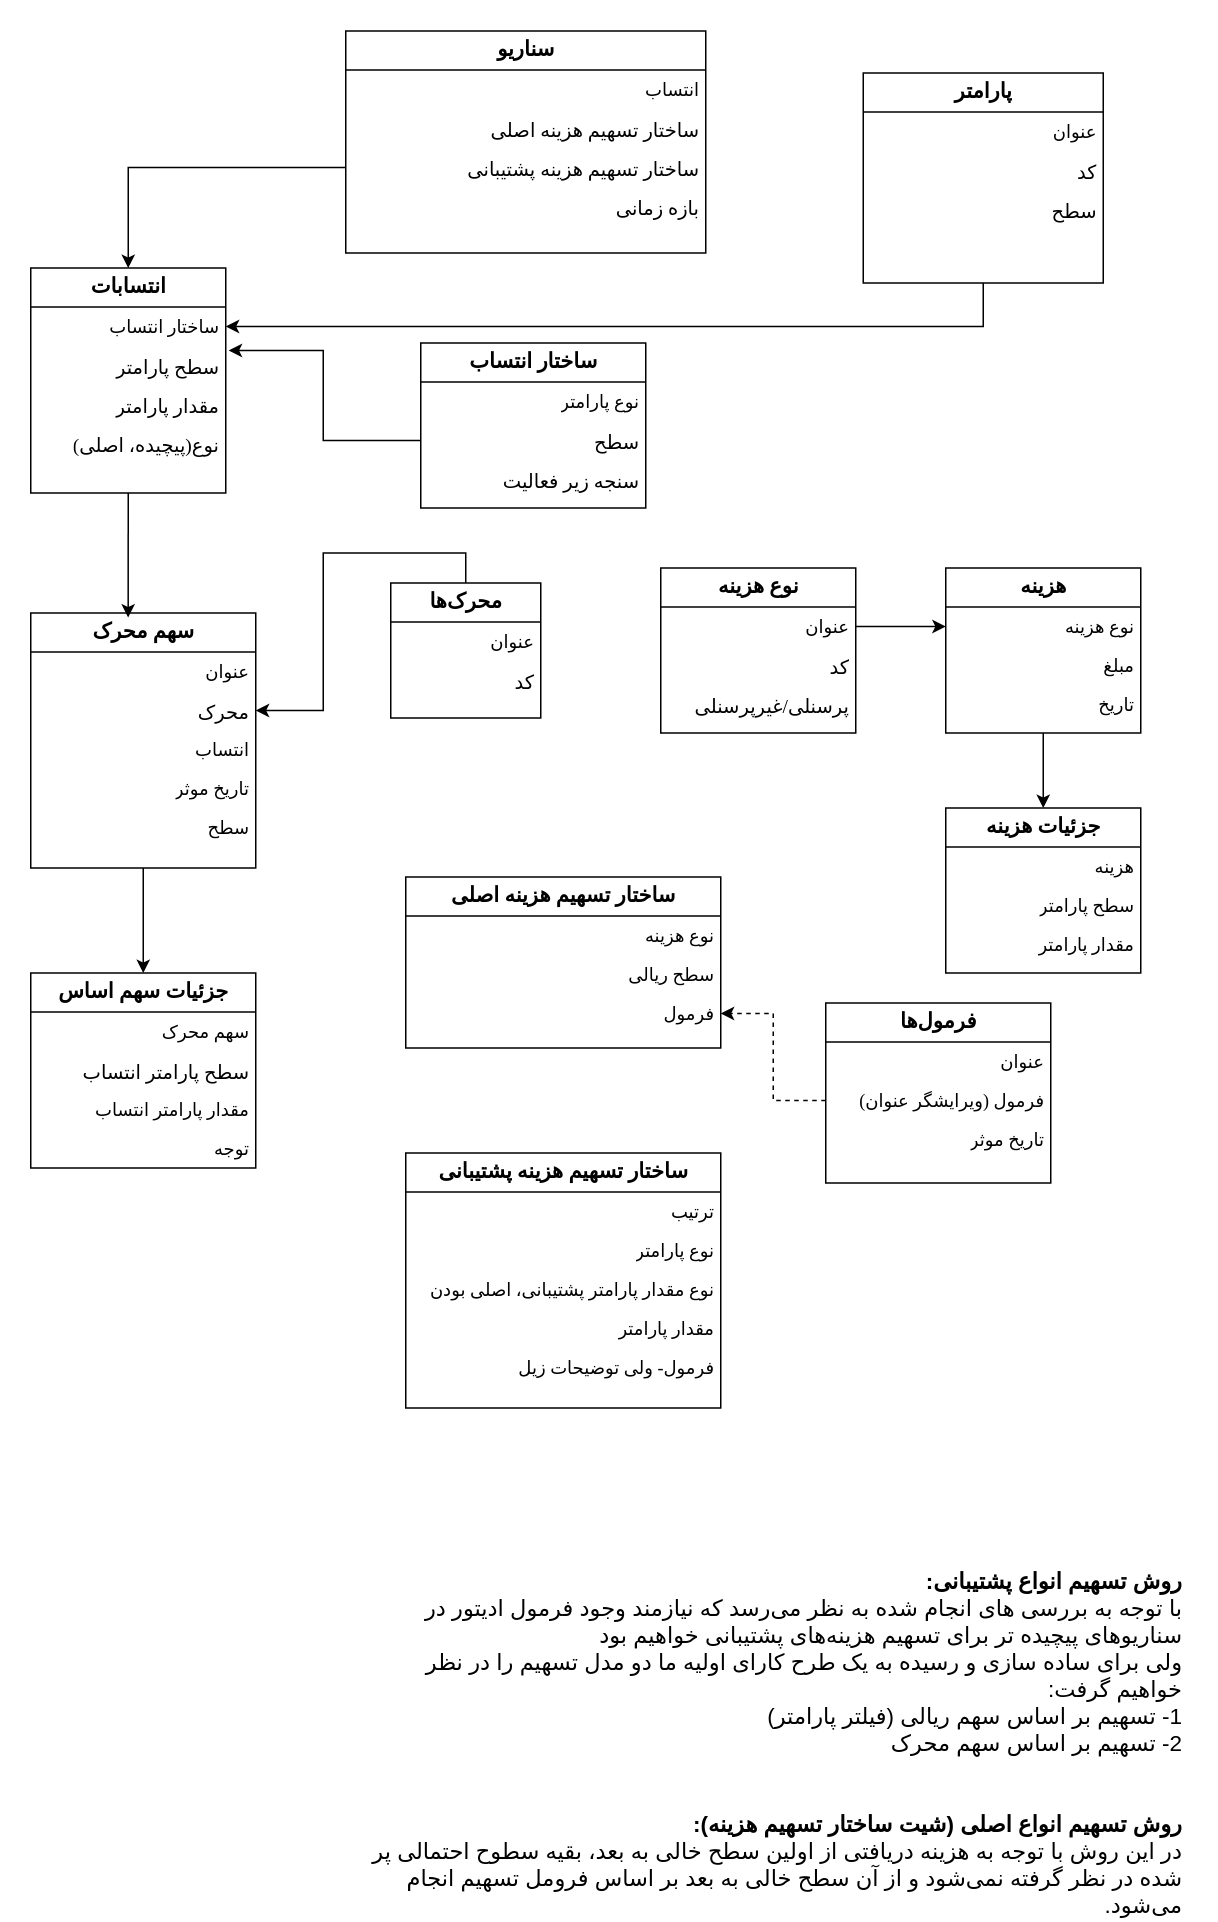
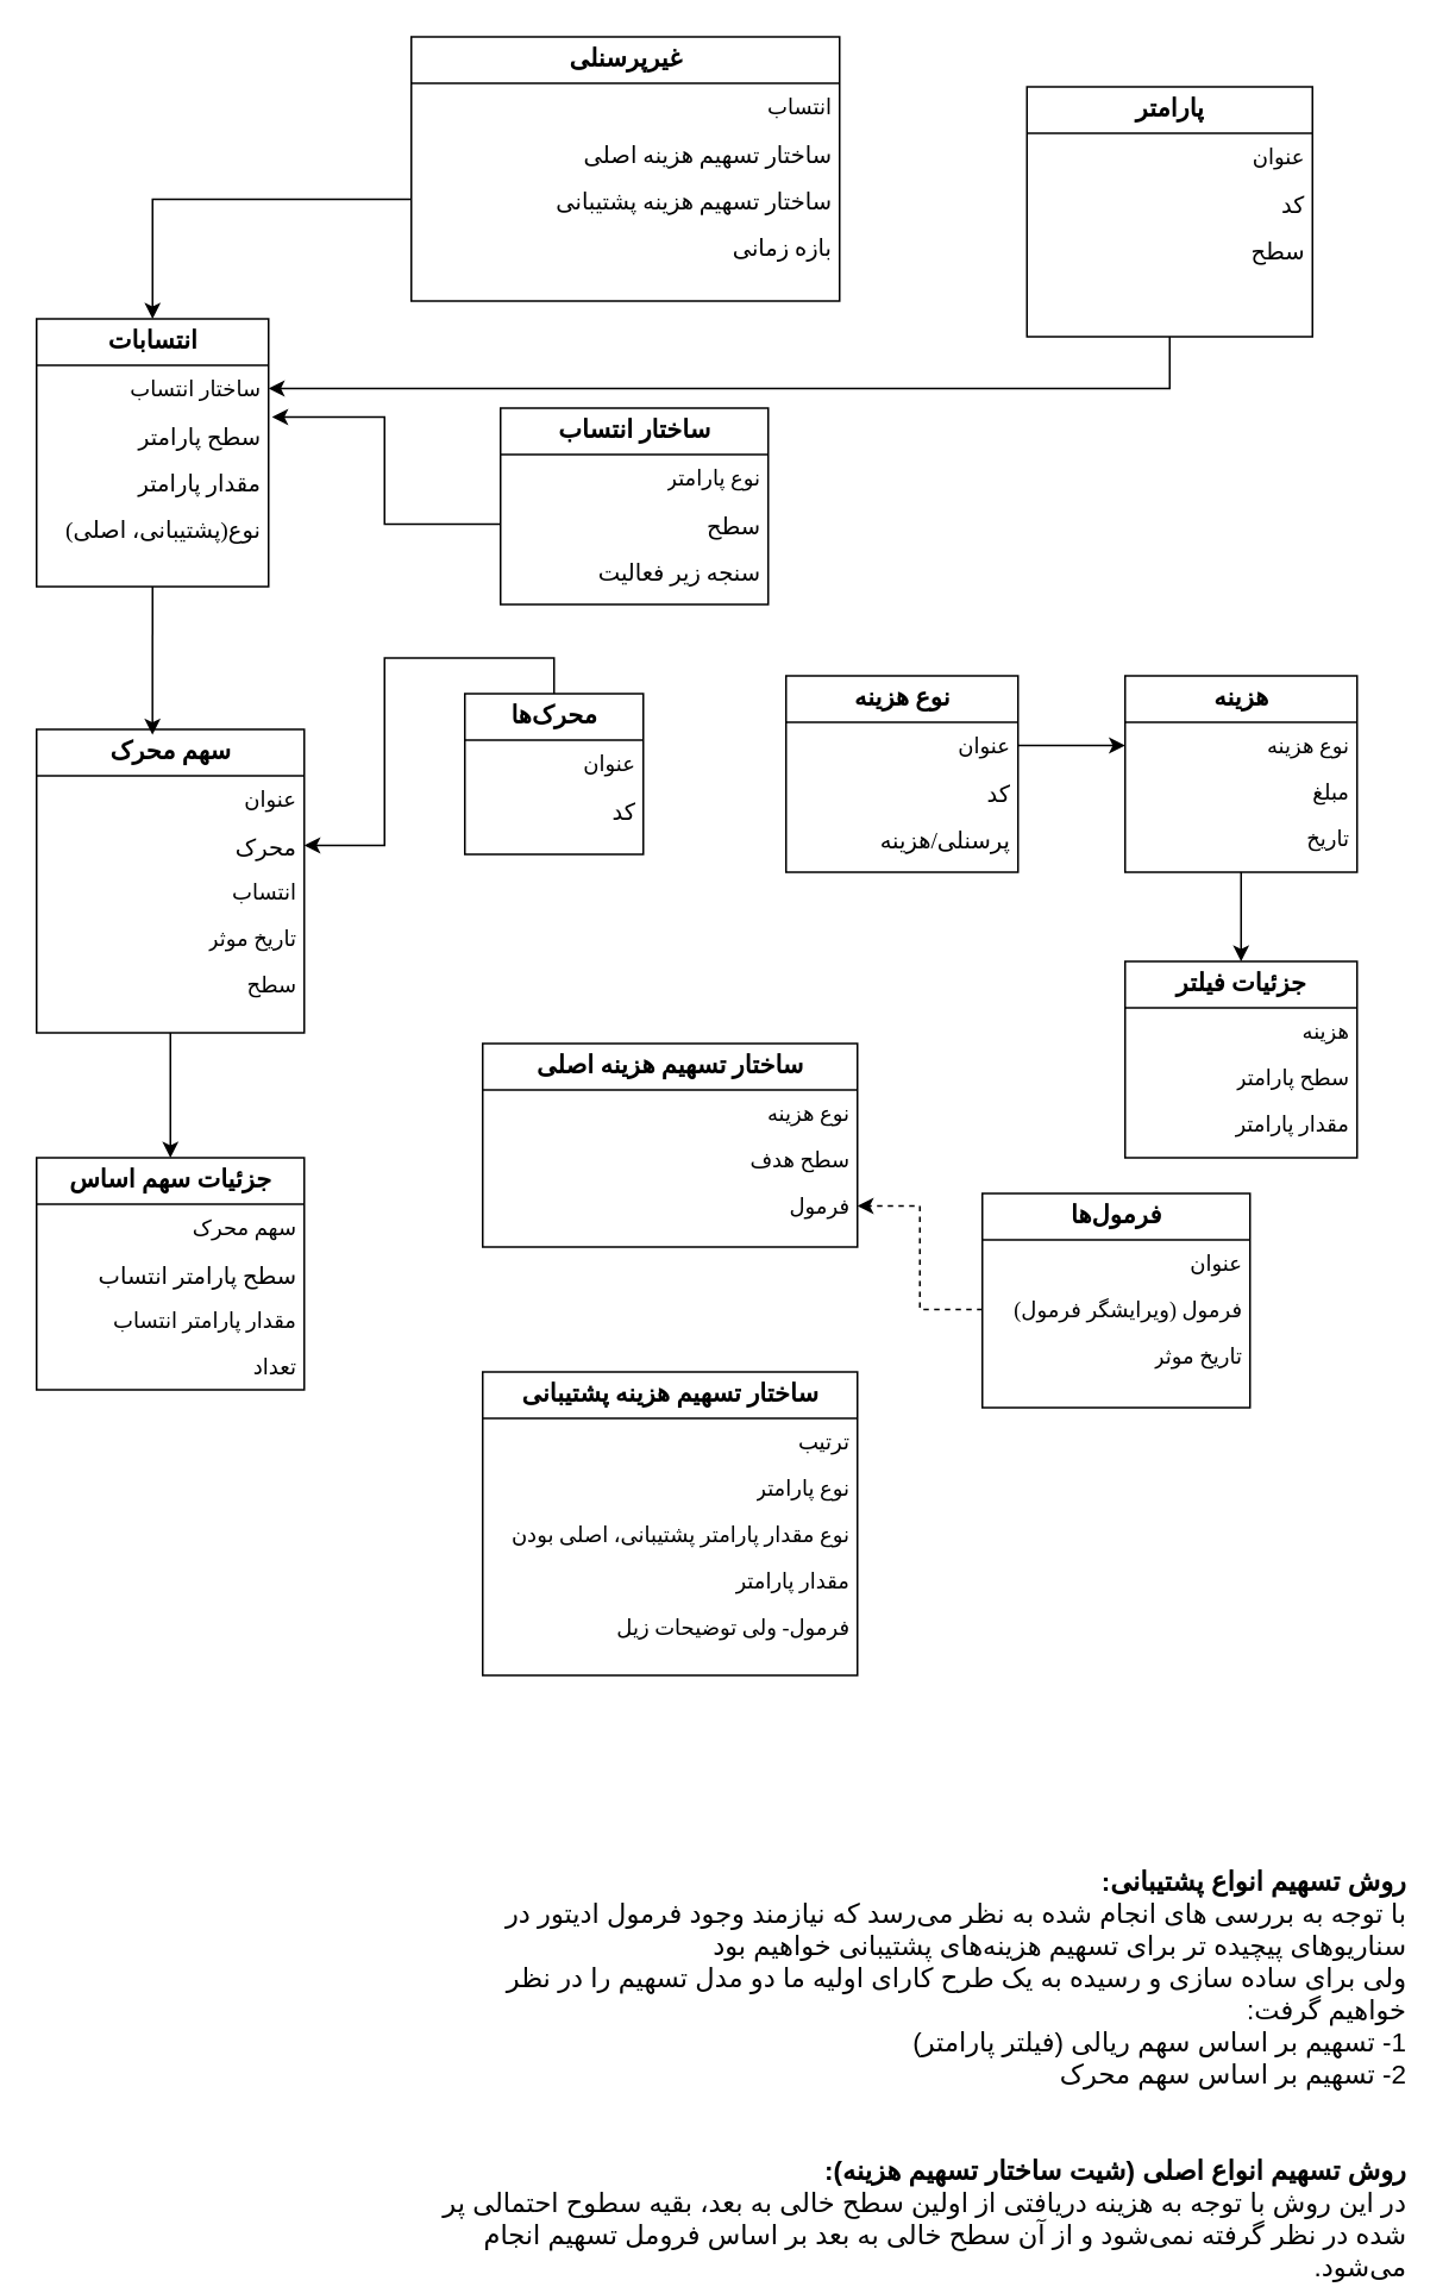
- <mxCell id="2" value="سناریو" style="swimlane;html=1;fontStyle=1;childLayout=stackLayout;horizontal=1;startSize=26;fillColor=none;horizontalStack=0;resizeParent=1;resizeLast=0;collapsible=1;marginBottom=0;swimlaneFillColor=#ffffff;rounded=0;shadow=0;comic=0;labelBackgroundColor=none;strokeWidth=1;fontFamily=Tahoma;fontSize=14;align=center;" parent="1" vertex="1"><mxGeometry x="230" y="20" width="240" height="148" as="geometry"><mxRectangle x="350" y="42" width="60" height="26" as="alternateBounds" /></mxGeometry></mxCell>
+ <mxCell id="2" value="غیرپرسنلی" style="swimlane;html=1;fontStyle=1;childLayout=stackLayout;horizontal=1;startSize=26;fillColor=none;horizontalStack=0;resizeParent=1;resizeLast=0;collapsible=1;marginBottom=0;swimlaneFillColor=#ffffff;rounded=0;shadow=0;comic=0;labelBackgroundColor=none;strokeWidth=1;fontFamily=Tahoma;fontSize=14;align=center;" parent="1" vertex="1"><mxGeometry x="230" y="20" width="240" height="148" as="geometry"><mxRectangle x="350" y="42" width="60" height="26" as="alternateBounds" /></mxGeometry></mxCell>
- <mxCell id="16" value="&lt;span style=&quot;font-size: 13px ; background-color: rgb(255 , 255 , 255)&quot;&gt;نوع&lt;/span&gt;&lt;span style=&quot;background-color: rgb(255 , 255 , 255) ; font-size: 13px&quot;&gt;(پیچیده، اصلی)&lt;/span&gt;&lt;span style=&quot;font-size: 13px ; background-color: rgb(255 , 255 , 255)&quot;&gt;&lt;br&gt;&lt;/span&gt;" style="text;html=1;strokeColor=none;fillColor=none;align=left;verticalAlign=top;spacingLeft=4;spacingRight=4;whiteSpace=wrap;overflow=hidden;rotatable=0;points=[[0,0.5],[1,0.5]];portConstraint=eastwest;textDirection=rtl;fontFamily=Tahoma;" parent="12" vertex="1"><mxGeometry y="104" width="130" height="26" as="geometry" /></mxCell>
+ <mxCell id="16" value="&lt;span style=&quot;font-size: 13px ; background-color: rgb(255 , 255 , 255)&quot;&gt;نوع&lt;/span&gt;&lt;span style=&quot;background-color: rgb(255 , 255 , 255) ; font-size: 13px&quot;&gt;(پشتیبانی، اصلی)&lt;/span&gt;&lt;span style=&quot;font-size: 13px ; background-color: rgb(255 , 255 , 255)&quot;&gt;&lt;br&gt;&lt;/span&gt;" style="text;html=1;strokeColor=none;fillColor=none;align=left;verticalAlign=top;spacingLeft=4;spacingRight=4;whiteSpace=wrap;overflow=hidden;rotatable=0;points=[[0,0.5],[1,0.5]];portConstraint=eastwest;textDirection=rtl;fontFamily=Tahoma;" parent="12" vertex="1"><mxGeometry y="104" width="130" height="26" as="geometry" /></mxCell>
- <mxCell id="43" value="&lt;span style=&quot;font-size: 13px ; text-align: right ; background-color: rgb(255 , 255 , 255)&quot;&gt;پرسنلی/غیرپرسنلی&lt;br&gt;&lt;br&gt;&lt;/span&gt;" style="text;html=1;strokeColor=none;fillColor=none;align=left;verticalAlign=top;spacingLeft=4;spacingRight=4;whiteSpace=wrap;overflow=hidden;rotatable=0;points=[[0,0.5],[1,0.5]];portConstraint=eastwest;textDirection=rtl;fontFamily=Tahoma;" parent="40" vertex="1"><mxGeometry y="78" width="130" height="26" as="geometry" /></mxCell>
+ <mxCell id="43" value="&lt;span style=&quot;font-size: 13px ; text-align: right ; background-color: rgb(255 , 255 , 255)&quot;&gt;پرسنلی/هزینه&lt;br&gt;&lt;br&gt;&lt;/span&gt;" style="text;html=1;strokeColor=none;fillColor=none;align=left;verticalAlign=top;spacingLeft=4;spacingRight=4;whiteSpace=wrap;overflow=hidden;rotatable=0;points=[[0,0.5],[1,0.5]];portConstraint=eastwest;textDirection=rtl;fontFamily=Tahoma;" parent="40" vertex="1"><mxGeometry y="78" width="130" height="26" as="geometry" /></mxCell>
- <mxCell id="49" value="جزئیات هزینه" style="swimlane;html=1;fontStyle=1;childLayout=stackLayout;horizontal=1;startSize=26;fillColor=none;horizontalStack=0;resizeParent=1;resizeLast=0;collapsible=1;marginBottom=0;swimlaneFillColor=#ffffff;rounded=0;shadow=0;comic=0;labelBackgroundColor=none;strokeWidth=1;fontFamily=Tahoma;fontSize=14;align=center;" parent="1" vertex="1"><mxGeometry x="630" y="538" width="130" height="110" as="geometry"><mxRectangle x="670" y="590" width="60" height="26" as="alternateBounds" /></mxGeometry></mxCell>
+ <mxCell id="49" value="جزئیات فیلتر" style="swimlane;html=1;fontStyle=1;childLayout=stackLayout;horizontal=1;startSize=26;fillColor=none;horizontalStack=0;resizeParent=1;resizeLast=0;collapsible=1;marginBottom=0;swimlaneFillColor=#ffffff;rounded=0;shadow=0;comic=0;labelBackgroundColor=none;strokeWidth=1;fontFamily=Tahoma;fontSize=14;align=center;" parent="1" vertex="1"><mxGeometry x="630" y="538" width="130" height="110" as="geometry"><mxRectangle x="670" y="590" width="60" height="26" as="alternateBounds" /></mxGeometry></mxCell>
- <mxCell id="56" value="سطح ریالی" style="text;html=1;strokeColor=none;fillColor=none;align=left;verticalAlign=top;spacingLeft=4;spacingRight=4;whiteSpace=wrap;overflow=hidden;rotatable=0;points=[[0,0.5],[1,0.5]];portConstraint=eastwest;textDirection=rtl;fontFamily=Tahoma;" vertex="1" parent="54"><mxGeometry y="52" width="210" height="26" as="geometry" /></mxCell>
+ <mxCell id="56" value="سطح هدف" style="text;html=1;strokeColor=none;fillColor=none;align=left;verticalAlign=top;spacingLeft=4;spacingRight=4;whiteSpace=wrap;overflow=hidden;rotatable=0;points=[[0,0.5],[1,0.5]];portConstraint=eastwest;textDirection=rtl;fontFamily=Tahoma;" vertex="1" parent="54"><mxGeometry y="52" width="210" height="26" as="geometry" /></mxCell>
- <mxCell id="66" value="فرمول (ویرایشگر عنوان)" style="text;html=1;strokeColor=none;fillColor=none;align=left;verticalAlign=top;spacingLeft=4;spacingRight=4;whiteSpace=wrap;overflow=hidden;rotatable=0;points=[[0,0.5],[1,0.5]];portConstraint=eastwest;textDirection=rtl;fontFamily=Tahoma;" parent="64" vertex="1"><mxGeometry y="52" width="150" height="26" as="geometry" /></mxCell>
+ <mxCell id="66" value="فرمول (ویرایشگر فرمول)" style="text;html=1;strokeColor=none;fillColor=none;align=left;verticalAlign=top;spacingLeft=4;spacingRight=4;whiteSpace=wrap;overflow=hidden;rotatable=0;points=[[0,0.5],[1,0.5]];portConstraint=eastwest;textDirection=rtl;fontFamily=Tahoma;" parent="64" vertex="1"><mxGeometry y="52" width="150" height="26" as="geometry" /></mxCell>
- <mxCell id="39" value="توجه" style="text;html=1;strokeColor=none;fillColor=none;align=left;verticalAlign=top;spacingLeft=4;spacingRight=4;whiteSpace=wrap;overflow=hidden;rotatable=0;points=[[0,0.5],[1,0.5]];portConstraint=eastwest;textDirection=rtl;fontFamily=Tahoma;" parent="35" vertex="1"><mxGeometry y="104" width="150" height="26" as="geometry" /></mxCell>
+ <mxCell id="39" value="تعداد" style="text;html=1;strokeColor=none;fillColor=none;align=left;verticalAlign=top;spacingLeft=4;spacingRight=4;whiteSpace=wrap;overflow=hidden;rotatable=0;points=[[0,0.5],[1,0.5]];portConstraint=eastwest;textDirection=rtl;fontFamily=Tahoma;" parent="35" vertex="1"><mxGeometry y="104" width="150" height="26" as="geometry" /></mxCell>
